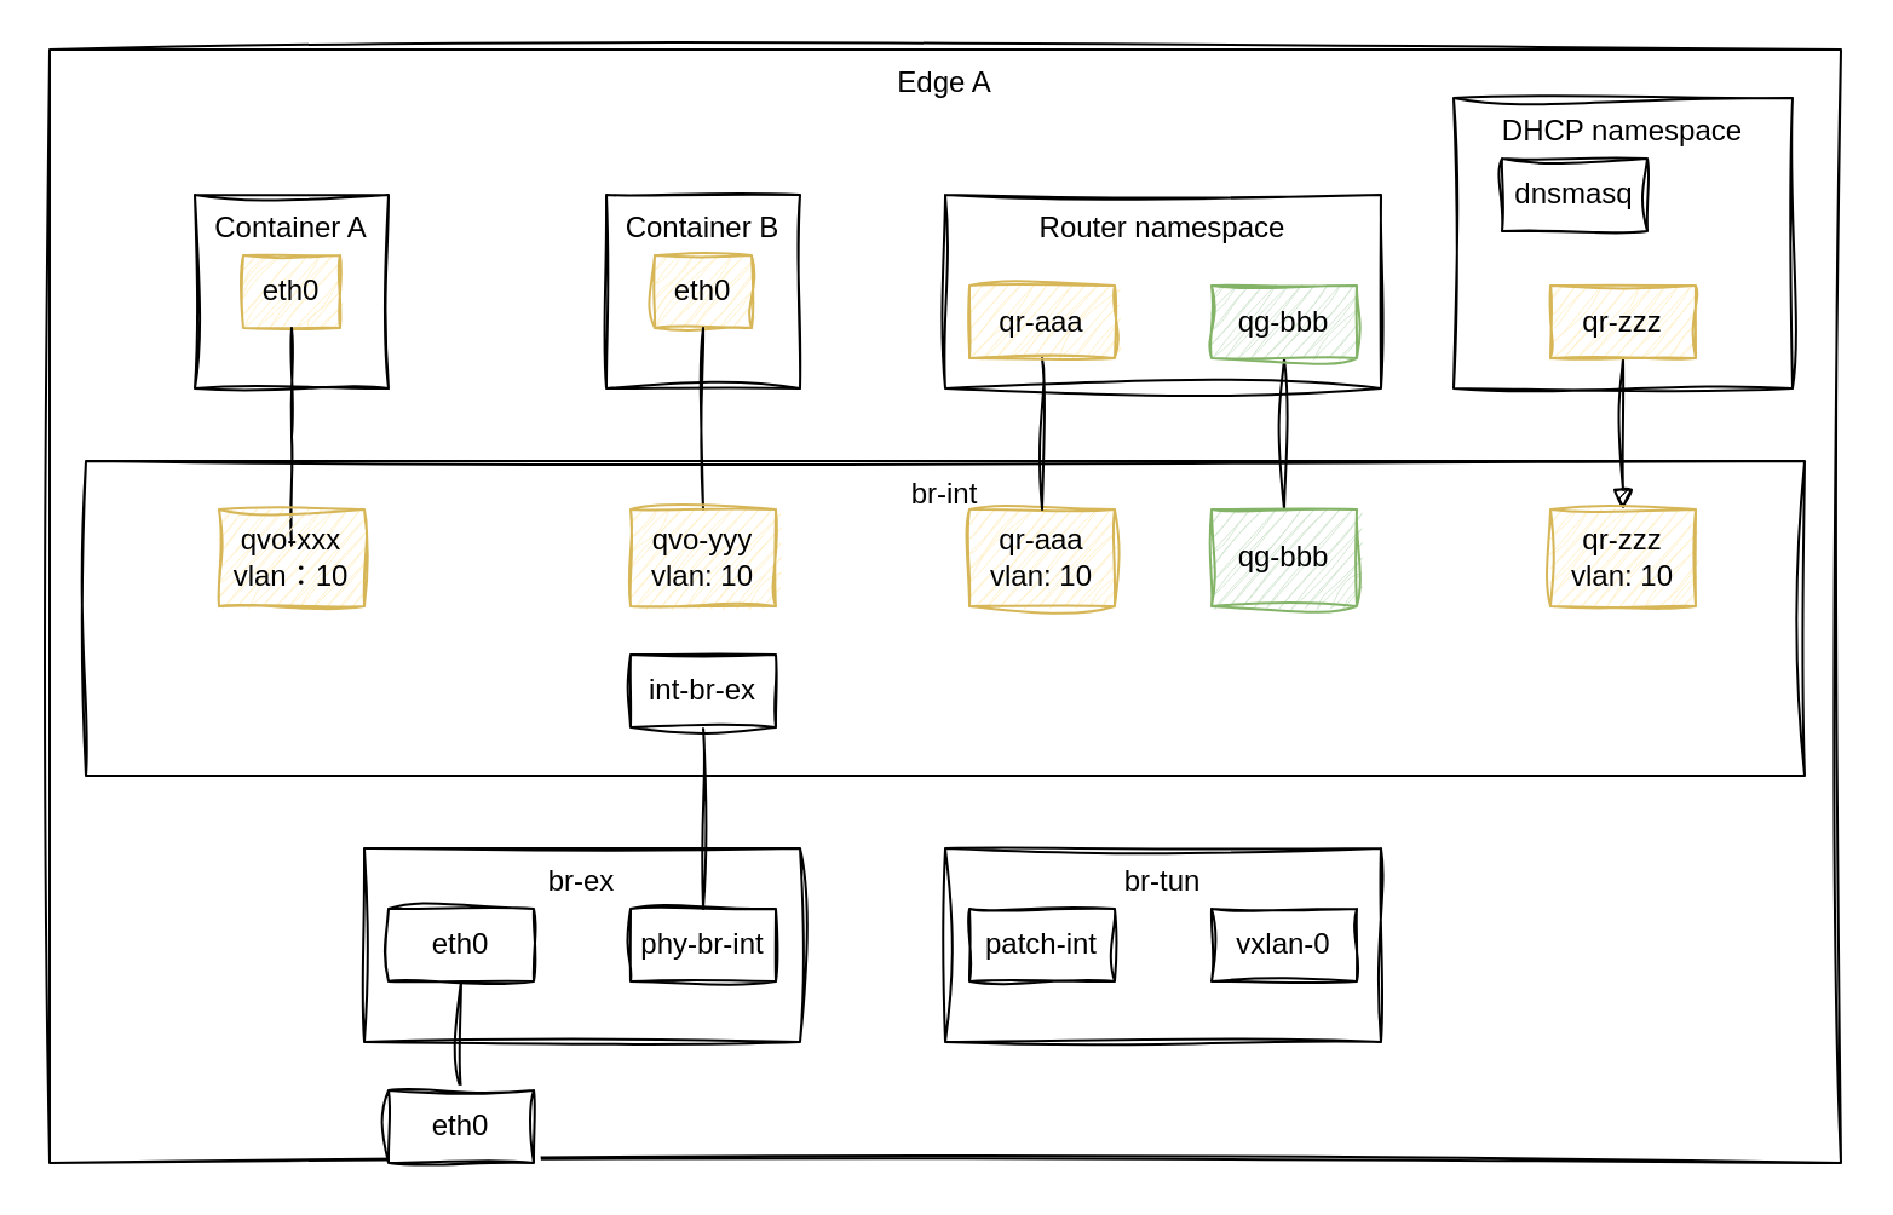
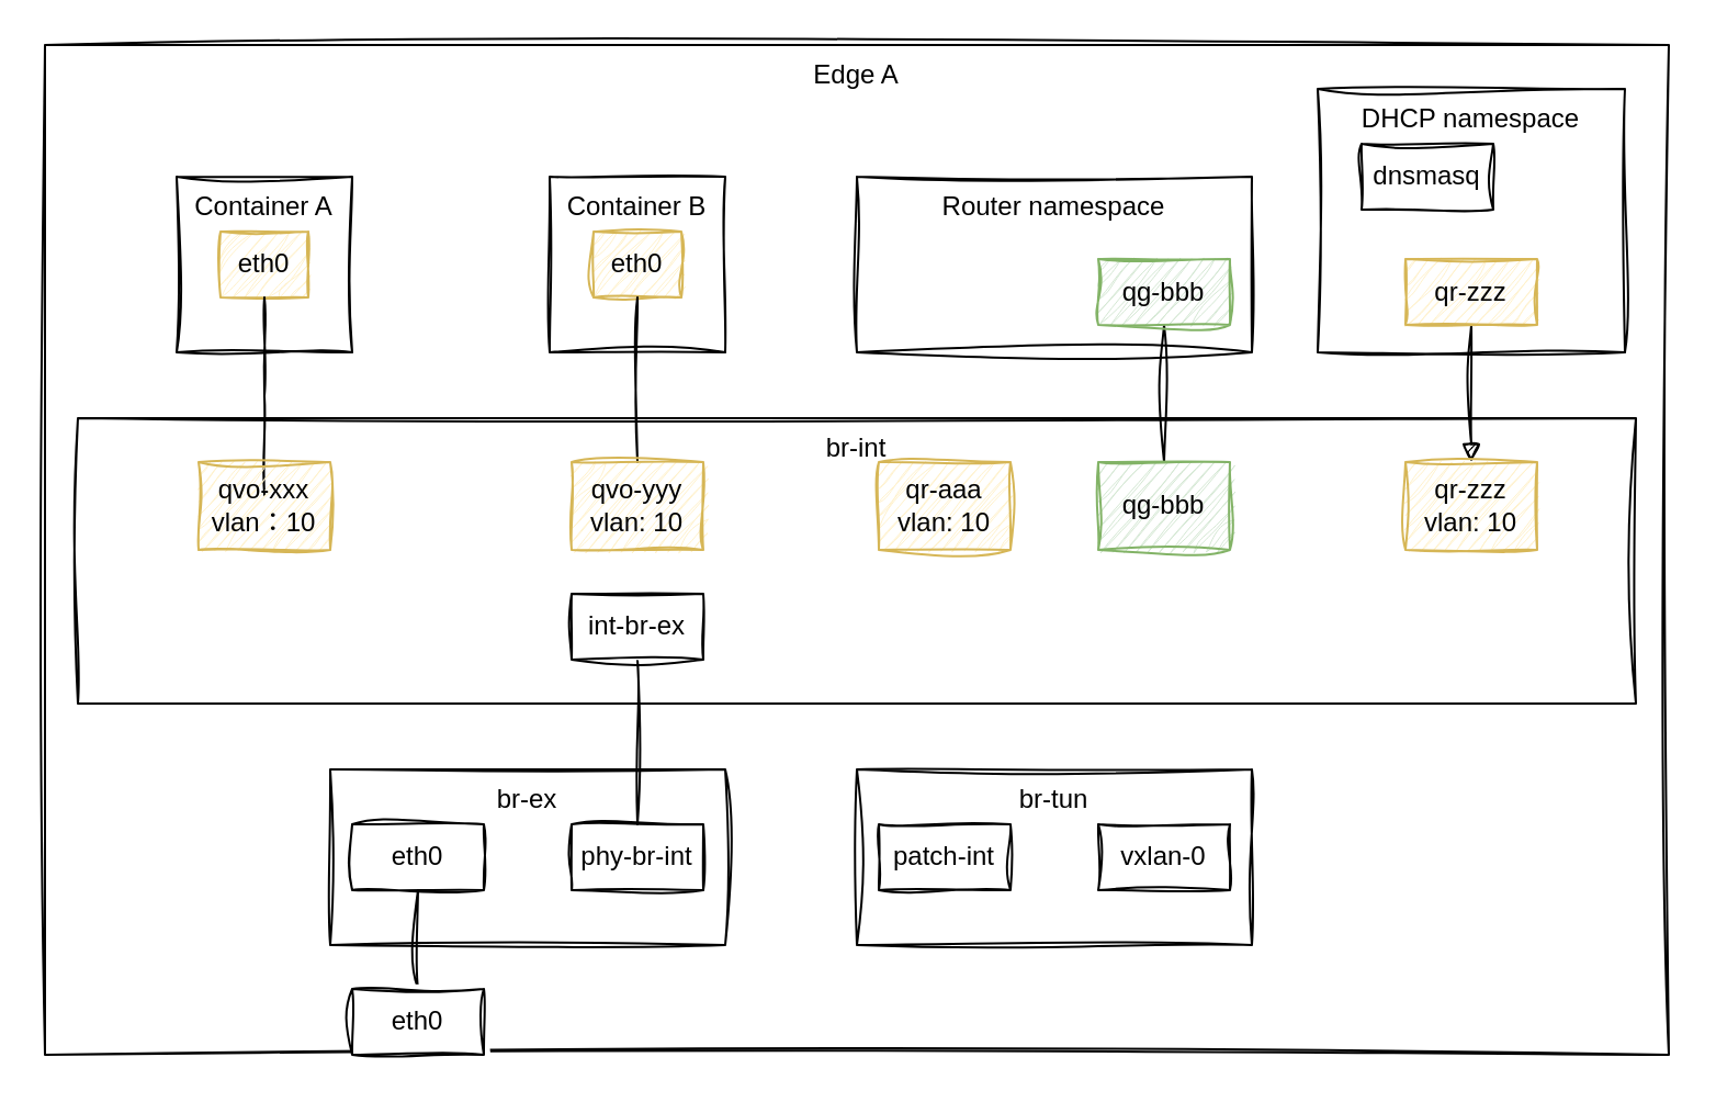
- <mxCell id="14" value="qr-aaa" style="rounded=0;whiteSpace=wrap;html=1;labelBackgroundColor=none;sketch=1;curveFitting=1;jiggle=2;fillColor=#fff2cc;strokeColor=#d6b656;" parent="1" vertex="1"><mxGeometry x="400" y="117.5" width="60" height="30" as="geometry" /></mxCell>
- <mxCell id="13" style="edgeStyle=orthogonalEdgeStyle;rounded=0;orthogonalLoop=1;jettySize=auto;html=1;endArrow=none;startFill=0;labelBackgroundColor=none;fontColor=default;sketch=1;curveFitting=1;jiggle=2;" parent="1" source="14" target="9" edge="1"><mxGeometry relative="1" as="geometry" /></mxCell>
